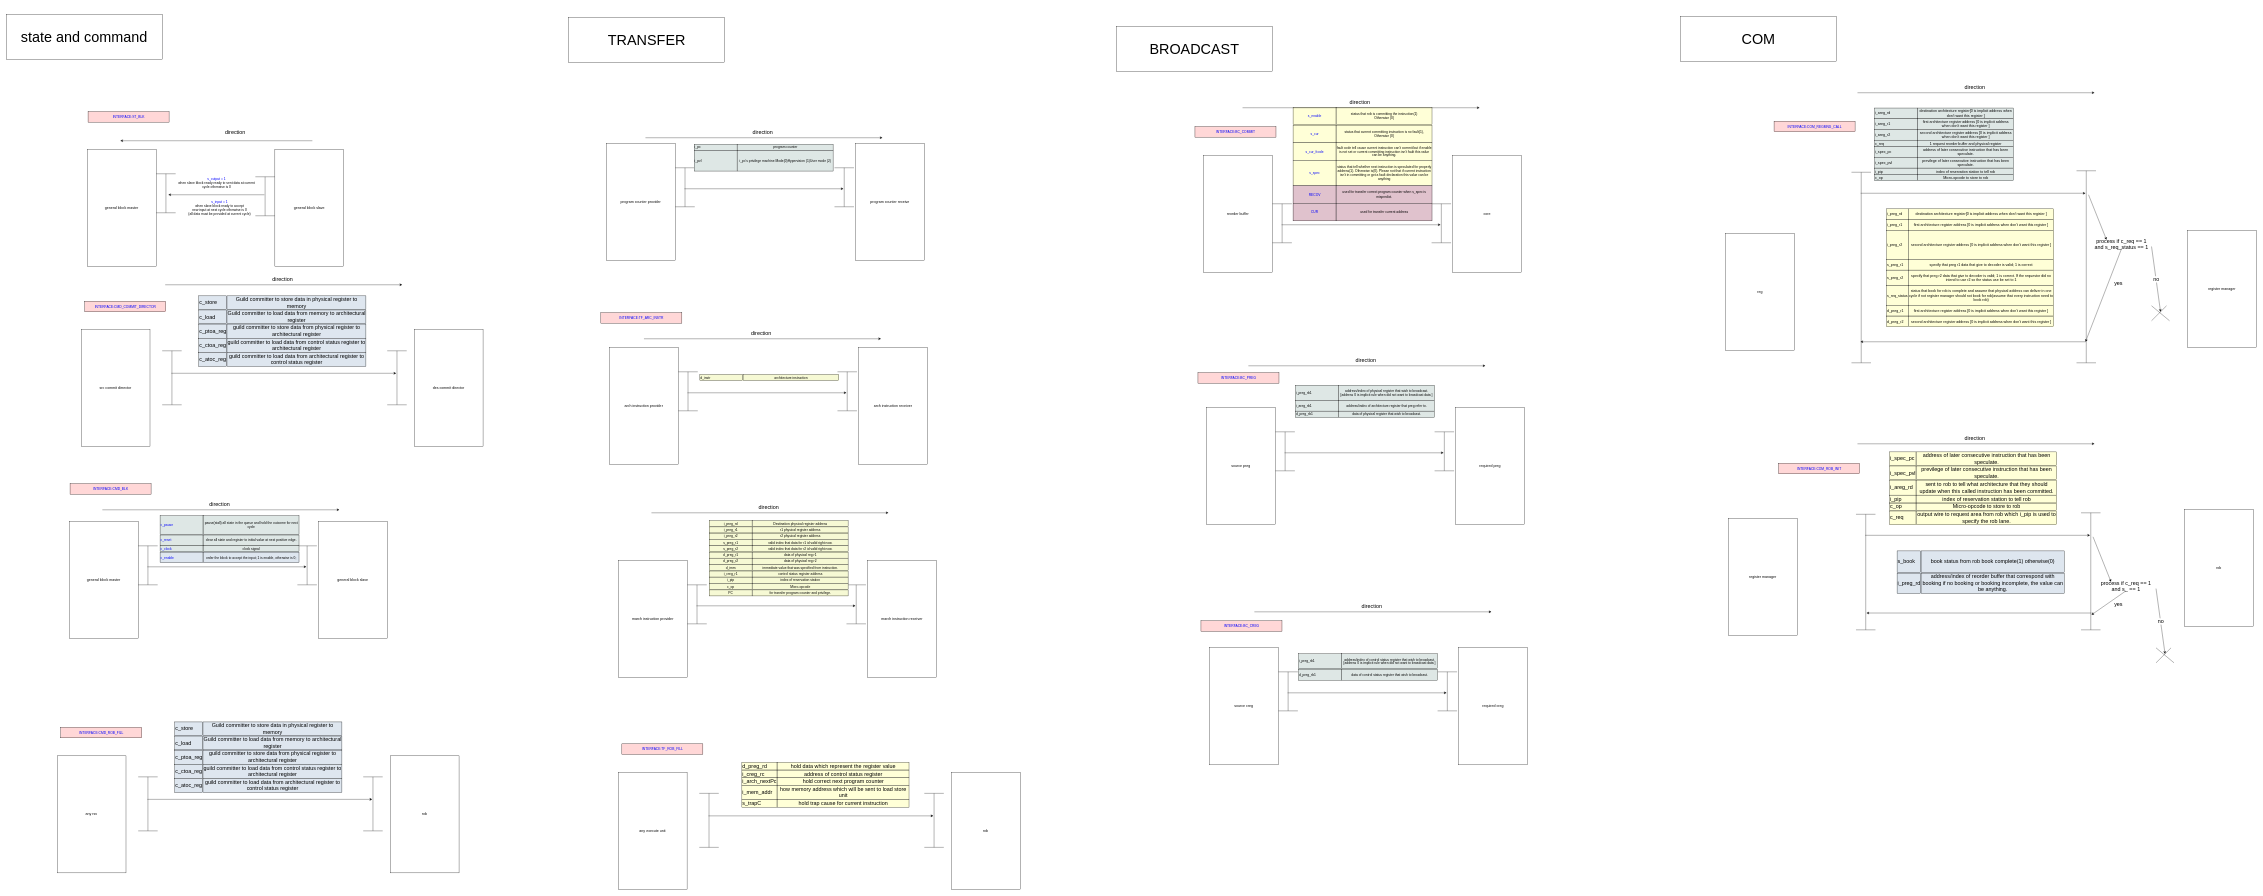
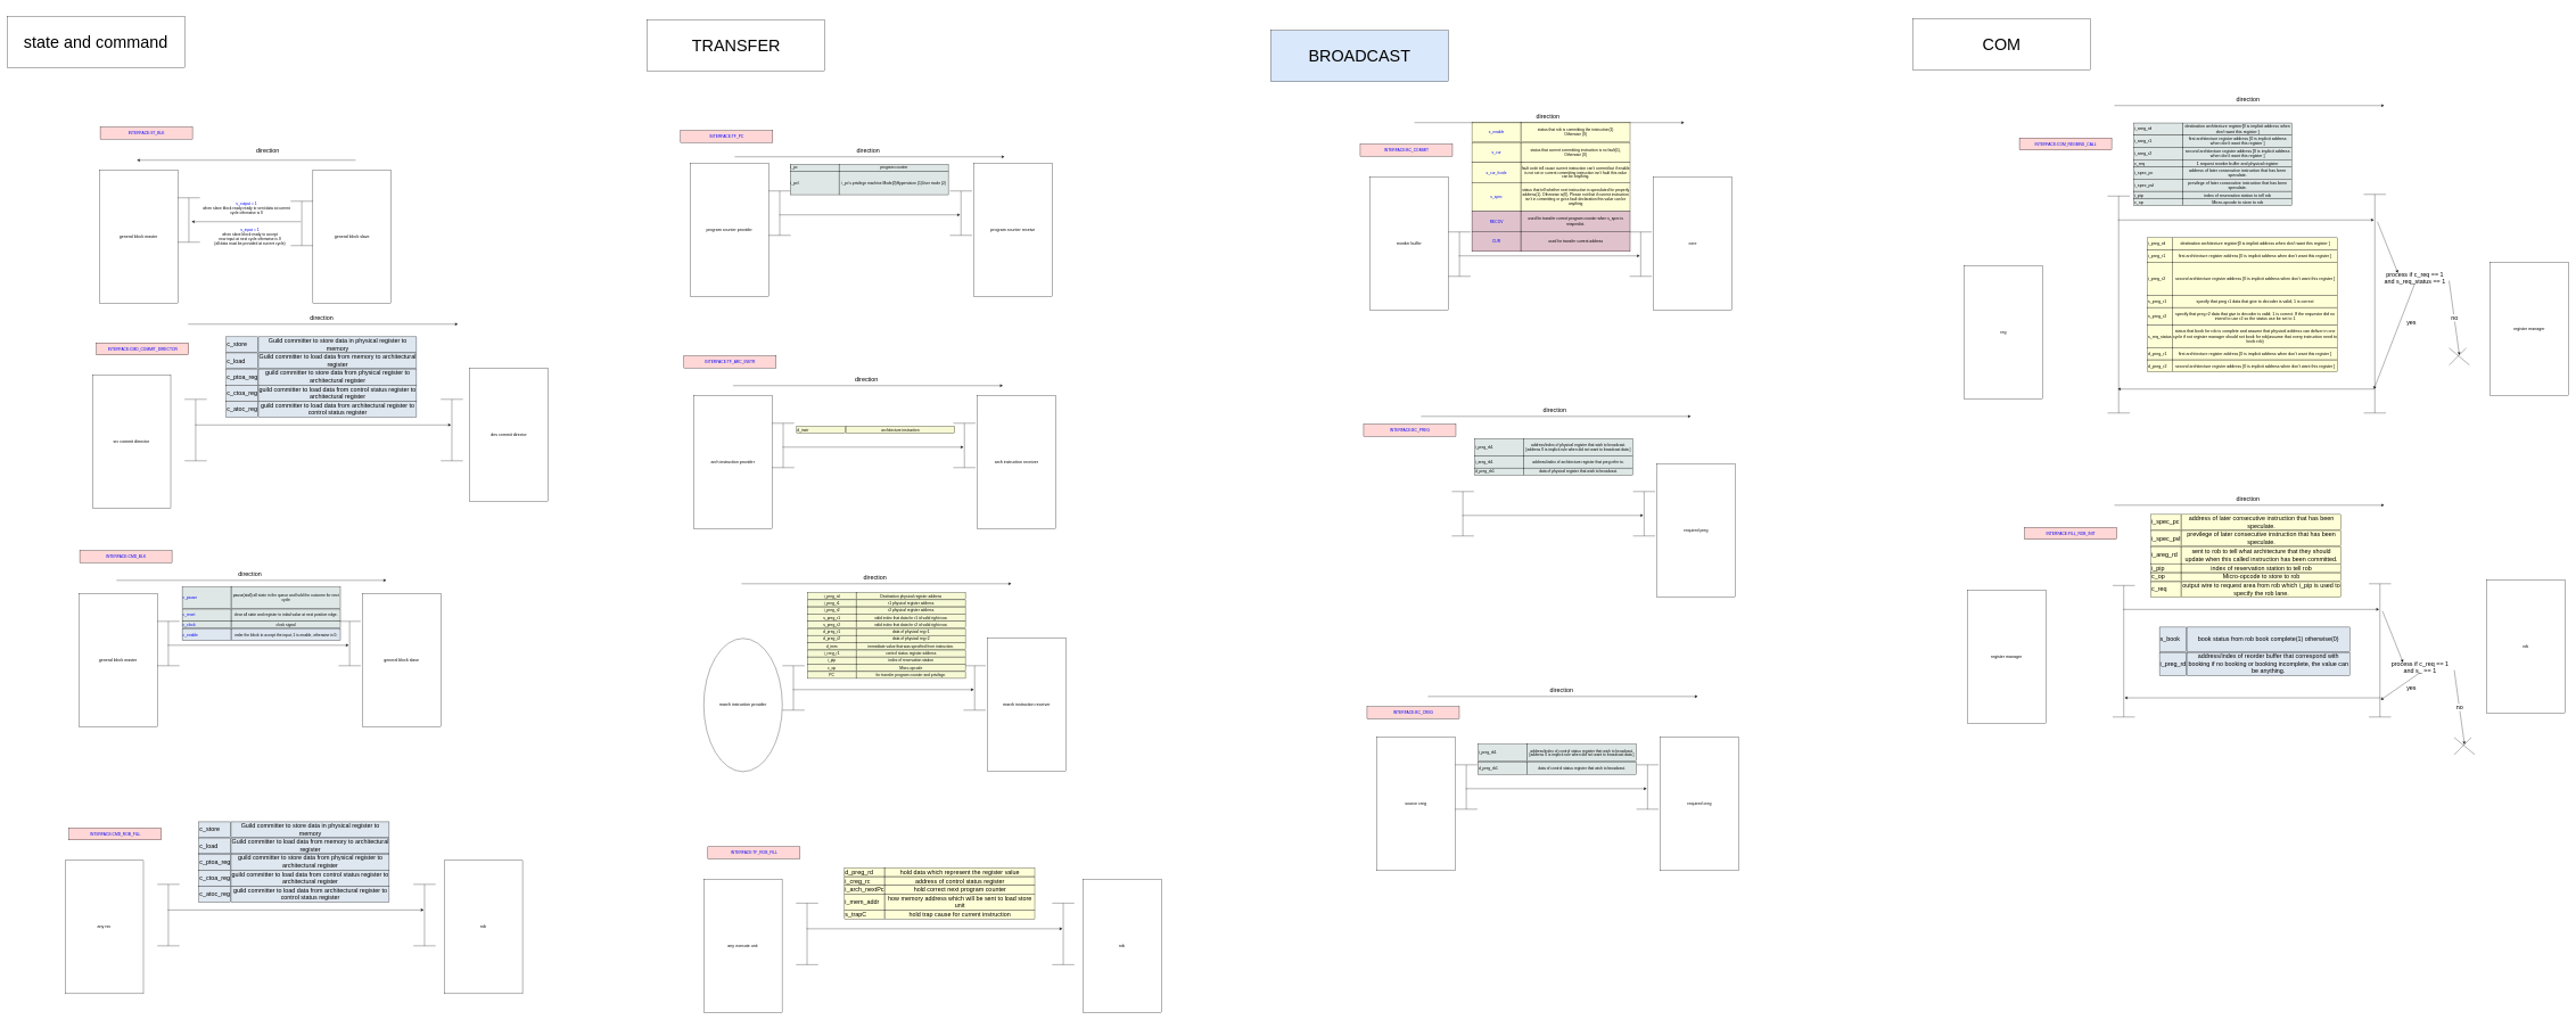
- <mxCell id="130" value="&lt;font style=&quot;font-size: 48px;&quot;&gt;BROADCAST&lt;/font&gt;" style="rounded=0;whiteSpace=wrap;html=1;fontSize=18;" vertex="1" parent="1"><mxGeometry x="3720" y="60" width="520" height="150" as="geometry" /></mxCell>
+ <mxCell id="130" value="&lt;font style=&quot;font-size: 48px;&quot;&gt;BROADCAST&lt;/font&gt;" style="rounded=0;whiteSpace=wrap;html=1;fontSize=18;fillColor=#dae8fc;" vertex="1" parent="1"><mxGeometry x="3720" y="60" width="520" height="150" as="geometry" /></mxCell>
+ <mxCell id="65" value="&lt;br&gt;&lt;br&gt;&lt;br&gt;&lt;br&gt;&lt;br&gt;&lt;table cellspacing=&quot;0&quot; border=&quot;0&quot;&gt;&#09;&lt;colgroup width=&quot;271&quot;&gt;&lt;/colgroup&gt;&#09;&lt;tbody&gt;&lt;tr&gt;&#09;&#09;&lt;td style=&quot;border-top: 1px solid #000000; border-bottom: 1px solid #000000; border-left: 1px solid #000000; border-right: 1px solid #000000&quot; valign=&quot;middle&quot; height=&quot;32&quot; bgcolor=&quot;#FFD7D7&quot; align=&quot;center&quot;&gt;INTERFACE:TF_PC&lt;br&gt;&lt;/td&gt;&#09;&lt;/tr&gt;&lt;/tbody&gt;&lt;/table&gt;" style="text;whiteSpace=wrap;html=1;fontSize=11;fontColor=#0000FF;" parent="53" vertex="1"><mxGeometry width="300" height="140" as="geometry" /></mxCell>
- <mxCell id="37" value="des commit director" style="rounded=0;whiteSpace=wrap;html=1;" vertex="1" parent="36"><mxGeometry x="1110" y="150" width="229.41" height="390" as="geometry" /></mxCell>
+ <mxCell id="37" value="des commit director" style="rounded=0;whiteSpace=wrap;html=1;" vertex="1" parent="36"><mxGeometry x="1105" y="130" width="229.41" height="390" as="geometry" /></mxCell>
- <mxCell id="216" value="&lt;br&gt;&lt;table cellspacing=&quot;0&quot; border=&quot;0&quot;&gt;&#09;&lt;colgroup width=&quot;271&quot;&gt;&lt;/colgroup&gt;&#09;&lt;tbody&gt;&lt;tr&gt;&#09;&#09;&lt;td style=&quot;border-top: 1px solid #000000; border-bottom: 1px solid #000000; border-left: 1px solid #000000; border-right: 1px solid #000000&quot; valign=&quot;middle&quot; height=&quot;32&quot; bgcolor=&quot;#FFD7D7&quot; align=&quot;center&quot;&gt;INTERFACE:COM_ROB_INIT&lt;br&gt;&lt;/td&gt;&#09;&lt;/tr&gt;&lt;/tbody&gt;&lt;/table&gt;" style="text;whiteSpace=wrap;html=1;fontSize=11;fontColor=#0000FF;" vertex="1" parent="205"><mxGeometry x="165.0" y="45" width="300" height="70" as="geometry" /></mxCell>
+ <mxCell id="216" value="&lt;br&gt;&lt;table cellspacing=&quot;0&quot; border=&quot;0&quot;&gt;&#09;&lt;colgroup width=&quot;271&quot;&gt;&lt;/colgroup&gt;&#09;&lt;tbody&gt;&lt;tr&gt;&#09;&#09;&lt;td style=&quot;border-top: 1px solid #000000; border-bottom: 1px solid #000000; border-left: 1px solid #000000; border-right: 1px solid #000000&quot; valign=&quot;middle&quot; height=&quot;32&quot; bgcolor=&quot;#FFD7D7&quot; align=&quot;center&quot;&gt;INTERFACE:FILL_ROB_INIT&lt;br&gt;&lt;/td&gt;&#09;&lt;/tr&gt;&lt;/tbody&gt;&lt;/table&gt;" style="text;whiteSpace=wrap;html=1;fontSize=11;fontColor=#0000FF;" vertex="1" parent="205"><mxGeometry x="165.0" y="45" width="300" height="70" as="geometry" /></mxCell>
- <mxCell id="146" value="source preg" style="rounded=0;whiteSpace=wrap;html=1;" parent="145" vertex="1"><mxGeometry x="30" y="280" width="230" height="390" as="geometry" /></mxCell>
- <mxCell id="86" value="&lt;div&gt;march instruction provider&lt;/div&gt;" style="rounded=0;whiteSpace=wrap;html=1;" parent="85" vertex="1"><mxGeometry x="30.0" y="190" width="230" height="390" as="geometry" /></mxCell>
+ <mxCell id="86" value="&lt;div&gt;march instruction provider&lt;/div&gt;" style="ellipse;whiteSpace=wrap;html=1;" parent="85" vertex="1"><mxGeometry x="30.0" y="190" width="230" height="390" as="geometry" /></mxCell>
